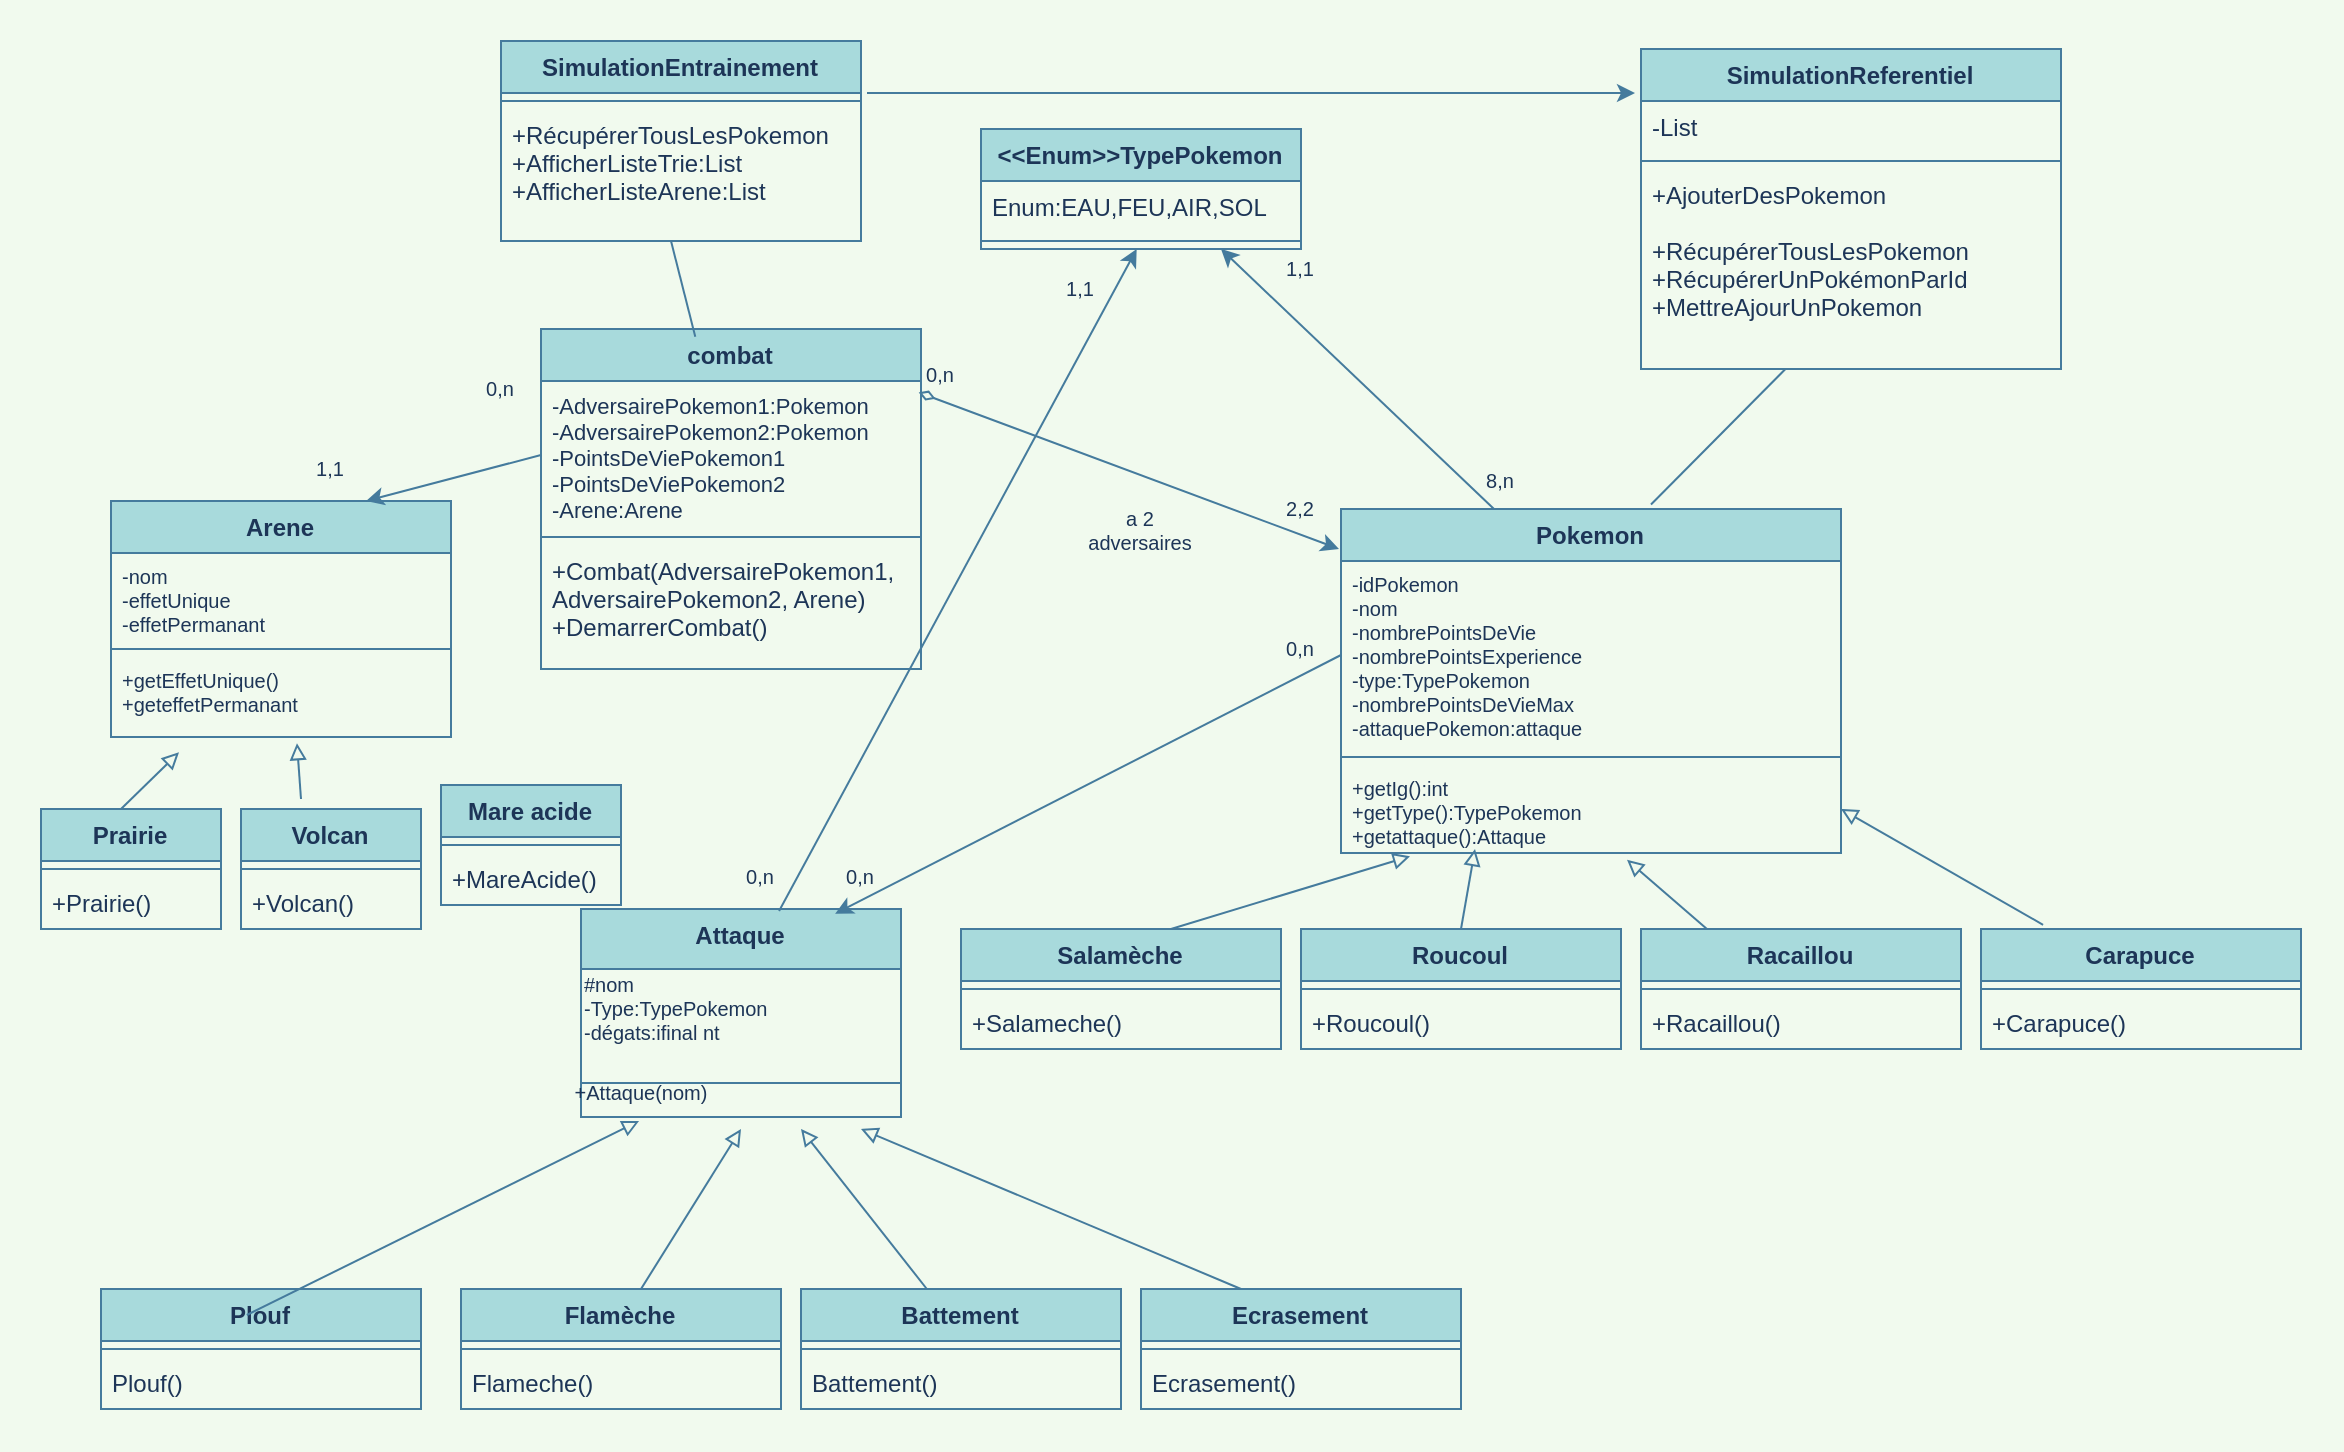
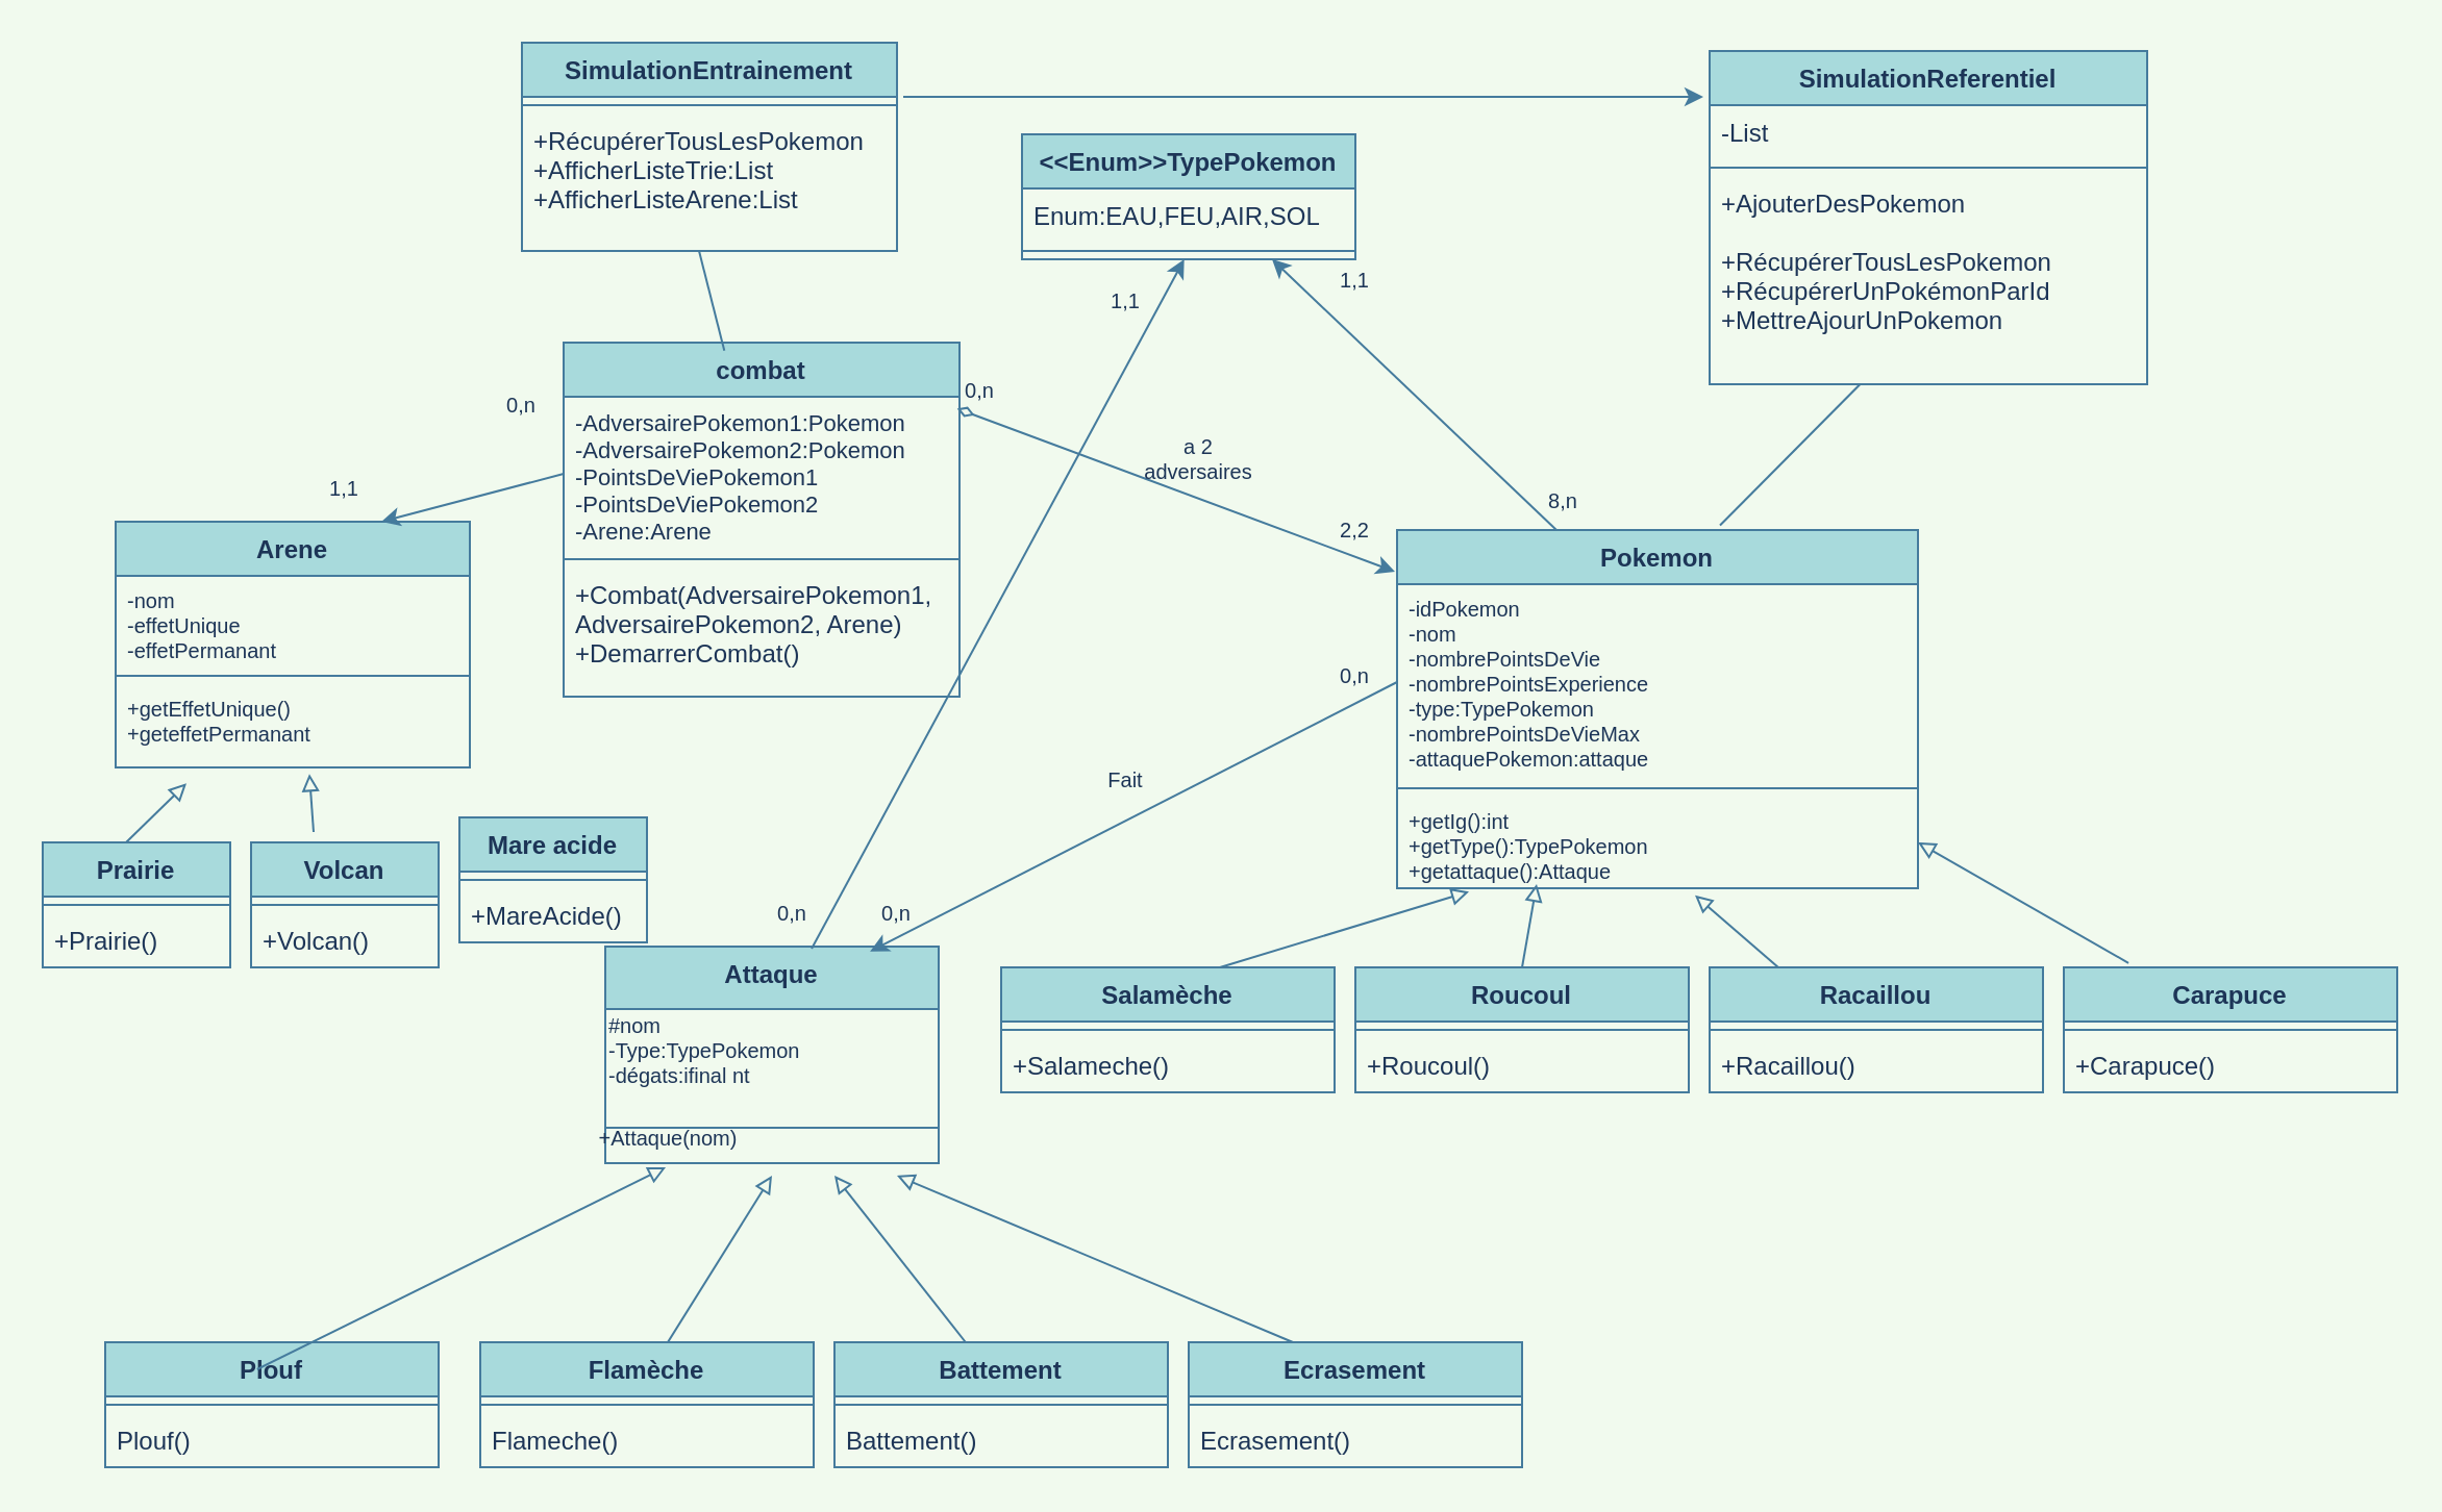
- <mxCell id="85" value="a 2 adversaires" style="text;html=1;strokeColor=none;fillColor=none;align=center;verticalAlign=middle;whiteSpace=wrap;rounded=0;sketch=0;fontSize=10;fontColor=#1D3557;" vertex="1" parent="1"><mxGeometry x="535" y="255" width="70" height="20" as="geometry" /></mxCell>
+ <mxCell id="85" value="a 2 adversaires" style="text;html=1;strokeColor=none;fillColor=none;align=center;verticalAlign=middle;whiteSpace=wrap;rounded=0;sketch=0;fontSize=10;fontColor=#1D3557;" vertex="1" parent="1"><mxGeometry x="540" y="210" width="70" height="20" as="geometry" /></mxCell>
+ <mxCell id="80" value="Fait" style="text;html=1;strokeColor=none;fillColor=none;align=center;verticalAlign=middle;whiteSpace=wrap;rounded=0;sketch=0;fontSize=10;fontColor=#1D3557;" vertex="1" parent="1"><mxGeometry x="520" y="364" width="40" height="20" as="geometry" /></mxCell>
